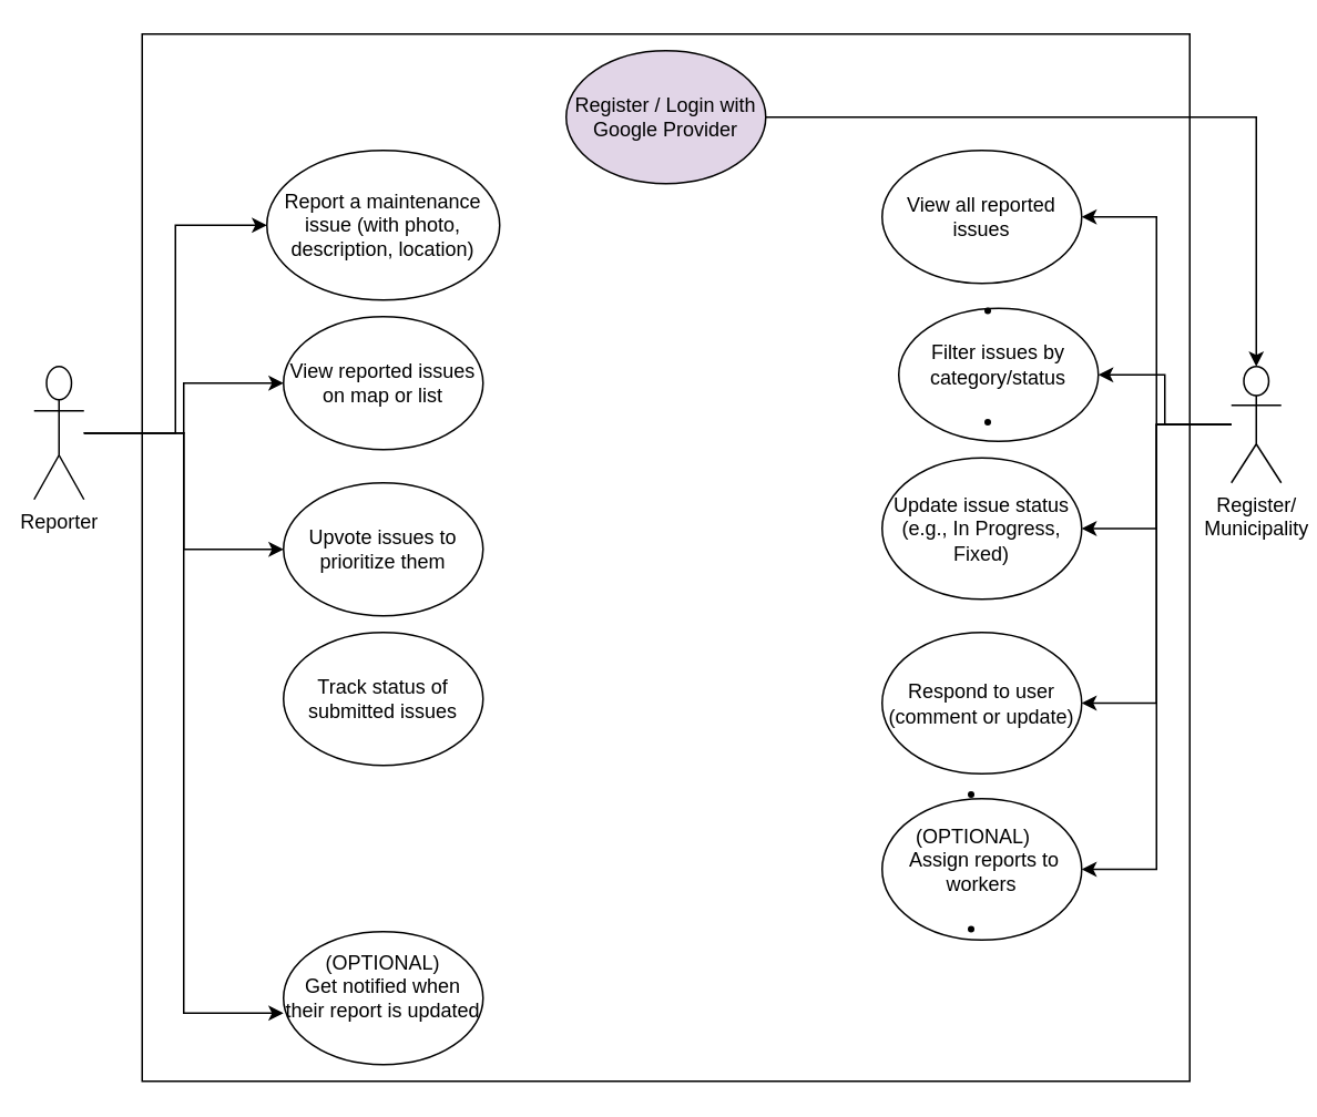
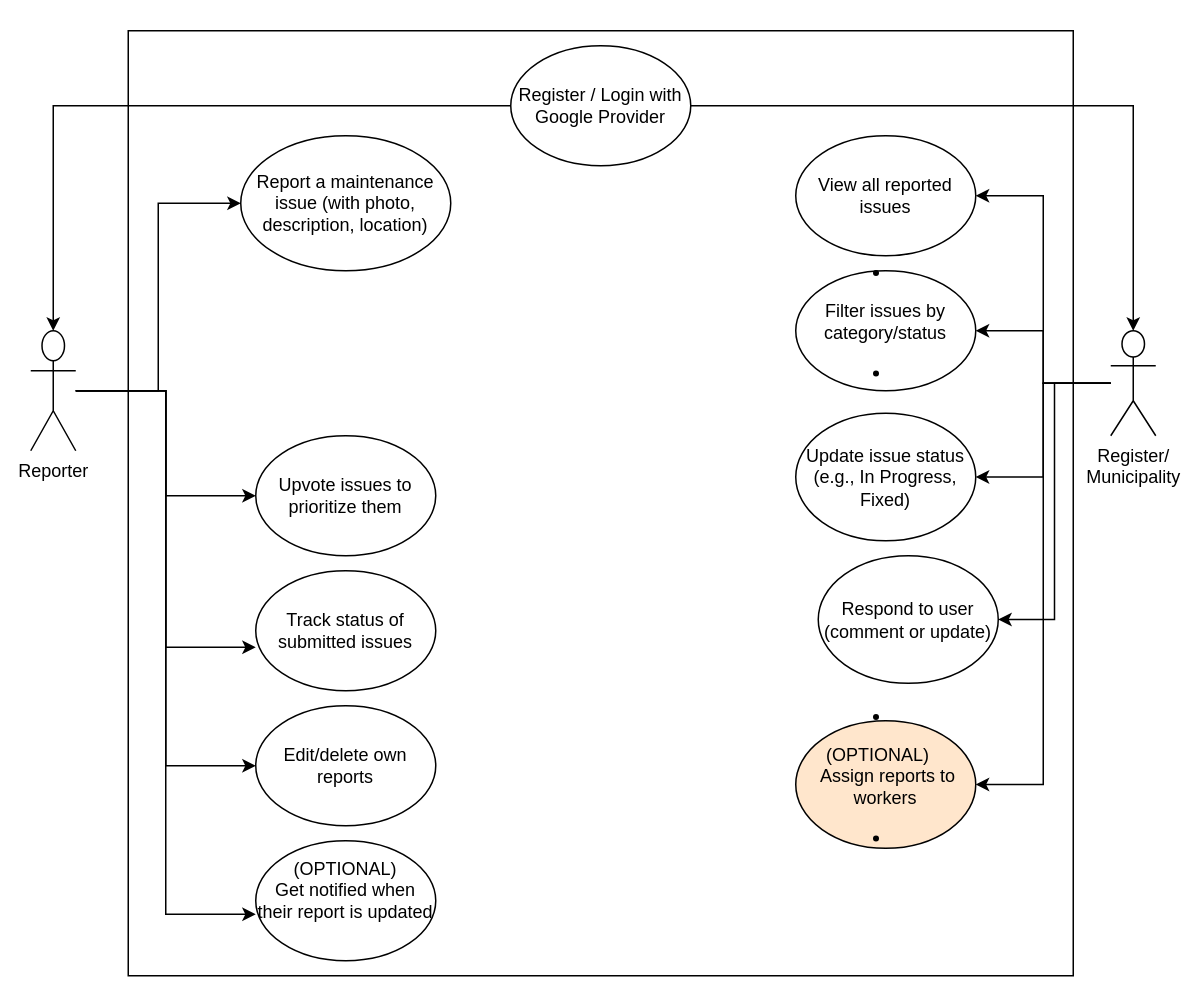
+ <mxCell id="23" style="edgeStyle=orthogonalEdgeStyle;rounded=0;orthogonalLoop=1;jettySize=auto;html=1;entryX=0.5;entryY=0;entryDx=0;entryDy=0;entryPerimeter=0;" edge="1" parent="1" source="22" target="7"><mxGeometry relative="1" as="geometry" /></mxCell>
- <mxCell id="22" value="Register / Login with Google Provider" style="ellipse;whiteSpace=wrap;html=1;fillColor=#e1d5e7;" vertex="1" parent="1"><mxGeometry x="340" y="30" width="120" height="80" as="geometry" /></mxCell>
+ <mxCell id="22" value="Register / Login with Google Provider" style="ellipse;whiteSpace=wrap;html=1;" vertex="1" parent="1"><mxGeometry x="340" y="30" width="120" height="80" as="geometry" /></mxCell>
- <mxCell id="19" value="&lt;li class=&quot;&quot; data-end=&quot;622&quot; data-start=&quot;587&quot;&gt;&lt;p class=&quot;&quot; data-end=&quot;622&quot; data-start=&quot;590&quot;&gt;Filter issues by category/status&lt;/p&gt;&lt;/li&gt;&lt;li class=&quot;&quot; data-end=&quot;672&quot; data-start=&quot;623&quot;&gt;&lt;br&gt;&lt;p class=&quot;&quot; data-end=&quot;672&quot; data-start=&quot;626&quot;&gt;&lt;/p&gt;&lt;/li&gt;" style="ellipse;whiteSpace=wrap;html=1;" vertex="1" parent="1"><mxGeometry x="540" y="185" width="120" height="80" as="geometry" /></mxCell>
+ <mxCell id="19" value="&lt;li class=&quot;&quot; data-end=&quot;622&quot; data-start=&quot;587&quot;&gt;&lt;p class=&quot;&quot; data-end=&quot;622&quot; data-start=&quot;590&quot;&gt;Filter issues by category/status&lt;/p&gt;&lt;/li&gt;&lt;li class=&quot;&quot; data-end=&quot;672&quot; data-start=&quot;623&quot;&gt;&lt;br&gt;&lt;p class=&quot;&quot; data-end=&quot;672&quot; data-start=&quot;626&quot;&gt;&lt;/p&gt;&lt;/li&gt;" style="ellipse;whiteSpace=wrap;html=1;" vertex="1" parent="1"><mxGeometry x="530" y="180" width="120" height="80" as="geometry" /></mxCell>
- <mxCell id="3" style="edgeStyle=orthogonalEdgeStyle;rounded=0;orthogonalLoop=1;jettySize=auto;html=1;" edge="1" parent="1" source="7" target="15"><mxGeometry relative="1" as="geometry" /></mxCell>
- <mxCell id="15" value="View reported issues on map or list" style="ellipse;whiteSpace=wrap;html=1;" vertex="1" parent="1"><mxGeometry x="170" y="190" width="120" height="80" as="geometry" /></mxCell>
- <mxCell id="27" value="Respond to user (comment or update)" style="ellipse;whiteSpace=wrap;html=1;" vertex="1" parent="1"><mxGeometry x="530" y="380" width="120" height="85" as="geometry" /></mxCell>
+ <mxCell id="27" value="Respond to user (comment or update)" style="ellipse;whiteSpace=wrap;html=1;" vertex="1" parent="1"><mxGeometry x="545" y="370" width="120" height="85" as="geometry" /></mxCell>
+ <mxCell id="28" style="edgeStyle=orthogonalEdgeStyle;rounded=0;orthogonalLoop=1;jettySize=auto;html=1;entryX=0;entryY=0.638;entryDx=0;entryDy=0;entryPerimeter=0;" edge="1" parent="1" source="7" target="17"><mxGeometry relative="1" as="geometry" /></mxCell>
+ <mxCell id="5" style="edgeStyle=orthogonalEdgeStyle;rounded=0;orthogonalLoop=1;jettySize=auto;html=1;entryX=0;entryY=0.5;entryDx=0;entryDy=0;" edge="1" parent="1" source="7" target="25"><mxGeometry relative="1" as="geometry" /></mxCell>
+ <mxCell id="25" value="Edit/delete own reports" style="ellipse;whiteSpace=wrap;html=1;" vertex="1" parent="1"><mxGeometry x="170" y="470" width="120" height="80" as="geometry" /></mxCell>
- <mxCell id="26" value="&lt;li class=&quot;&quot; data-end=&quot;712&quot; data-start=&quot;673&quot;&gt;&lt;p class=&quot;&quot; data-end=&quot;712&quot; data-start=&quot;676&quot;&gt;(OPTIONAL)&amp;nbsp; &amp;nbsp; &amp;nbsp;Assign reports to workers&lt;/p&gt;&lt;/li&gt;&lt;li class=&quot;&quot; data-end=&quot;751&quot; data-start=&quot;713&quot;&gt;&lt;br&gt;&lt;p class=&quot;&quot; data-end=&quot;751&quot; data-start=&quot;716&quot;&gt;&lt;/p&gt;&lt;/li&gt;" style="ellipse;whiteSpace=wrap;html=1;" vertex="1" parent="1"><mxGeometry x="530" y="480" width="120" height="85" as="geometry" /></mxCell>
+ <mxCell id="26" value="&lt;li class=&quot;&quot; data-end=&quot;712&quot; data-start=&quot;673&quot;&gt;&lt;p class=&quot;&quot; data-end=&quot;712&quot; data-start=&quot;676&quot;&gt;(OPTIONAL)&amp;nbsp; &amp;nbsp; &amp;nbsp;Assign reports to workers&lt;/p&gt;&lt;/li&gt;&lt;li class=&quot;&quot; data-end=&quot;751&quot; data-start=&quot;713&quot;&gt;&lt;br&gt;&lt;p class=&quot;&quot; data-end=&quot;751&quot; data-start=&quot;716&quot;&gt;&lt;/p&gt;&lt;/li&gt;" style="ellipse;whiteSpace=wrap;html=1;fillColor=#ffe6cc;" vertex="1" parent="1"><mxGeometry x="530" y="480" width="120" height="85" as="geometry" /></mxCell>
